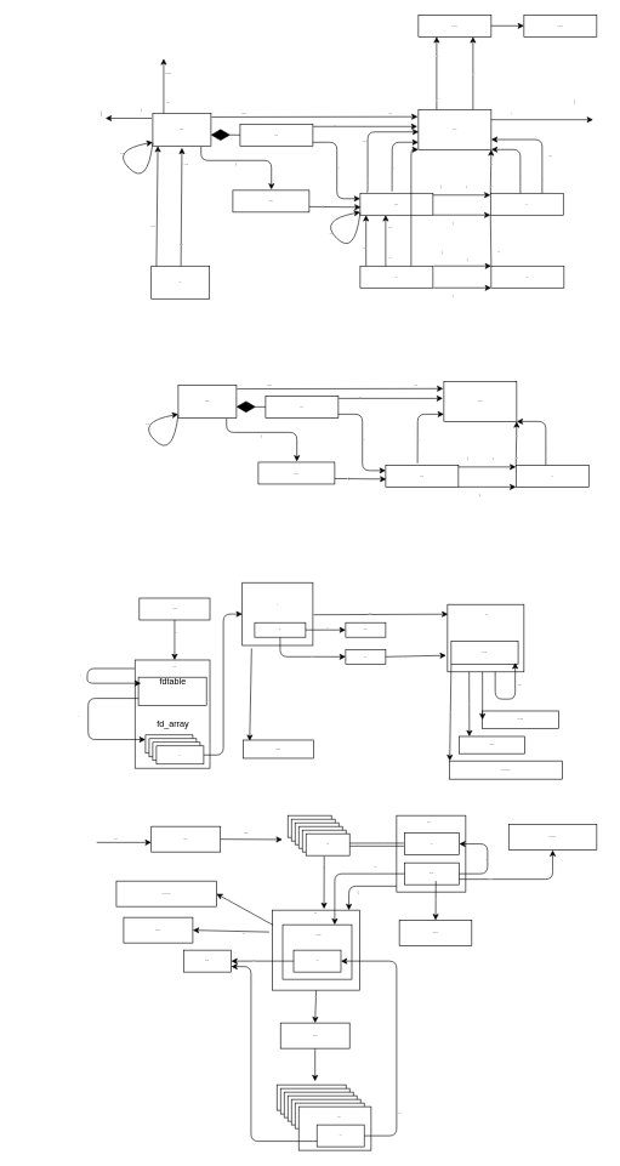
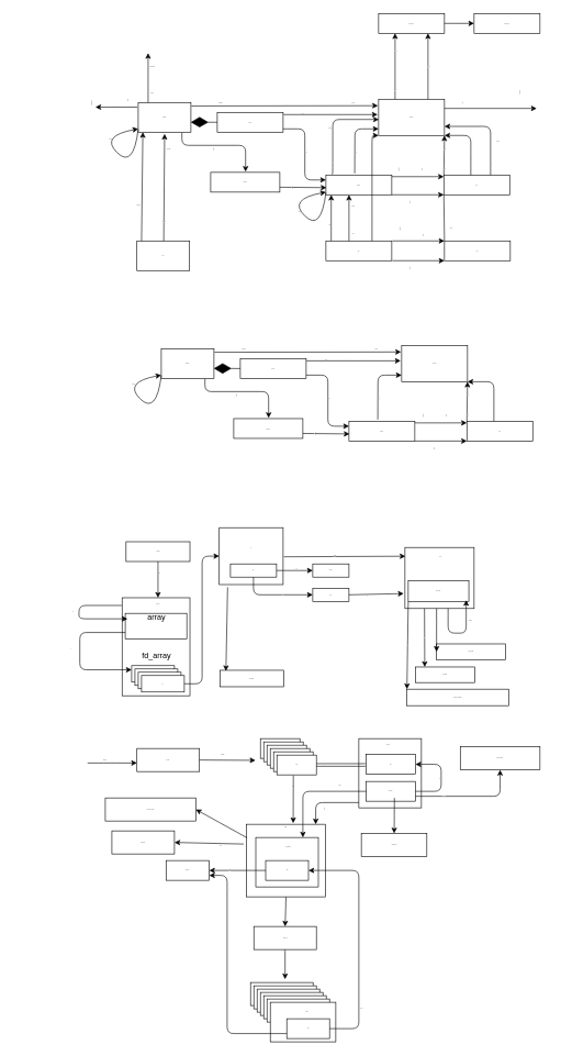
- <mxCell id="219" value="fdtable" style="text;html=1;strokeColor=none;fillColor=none;align=center;verticalAlign=middle;whiteSpace=wrap;rounded=0;" vertex="1" parent="1"><mxGeometry x="217" y="926" width="40" height="20" as="geometry" /></mxCell>
+ <mxCell id="219" value="array" style="text;html=1;strokeColor=none;fillColor=none;align=center;verticalAlign=middle;whiteSpace=wrap;rounded=0;" vertex="1" parent="1"><mxGeometry x="217" y="926" width="40" height="20" as="geometry" /></mxCell>
